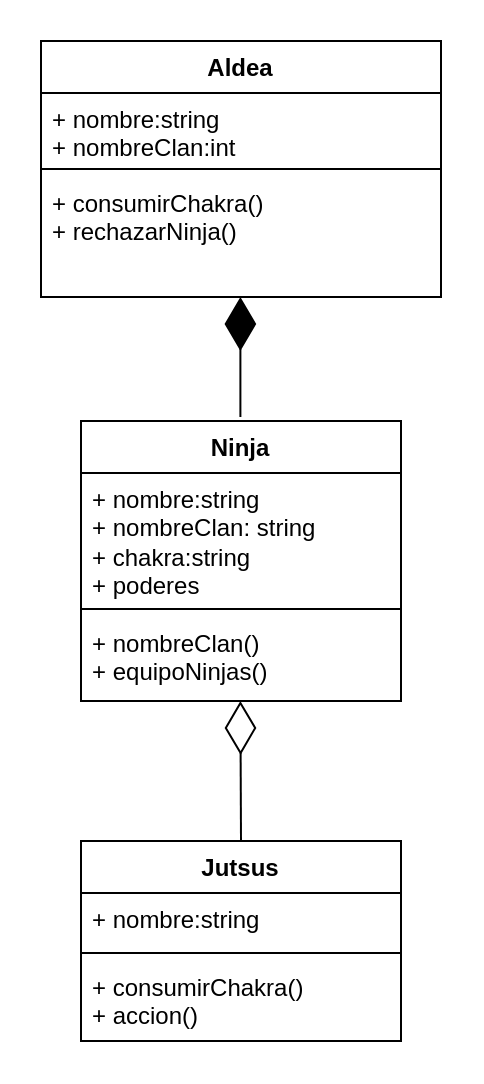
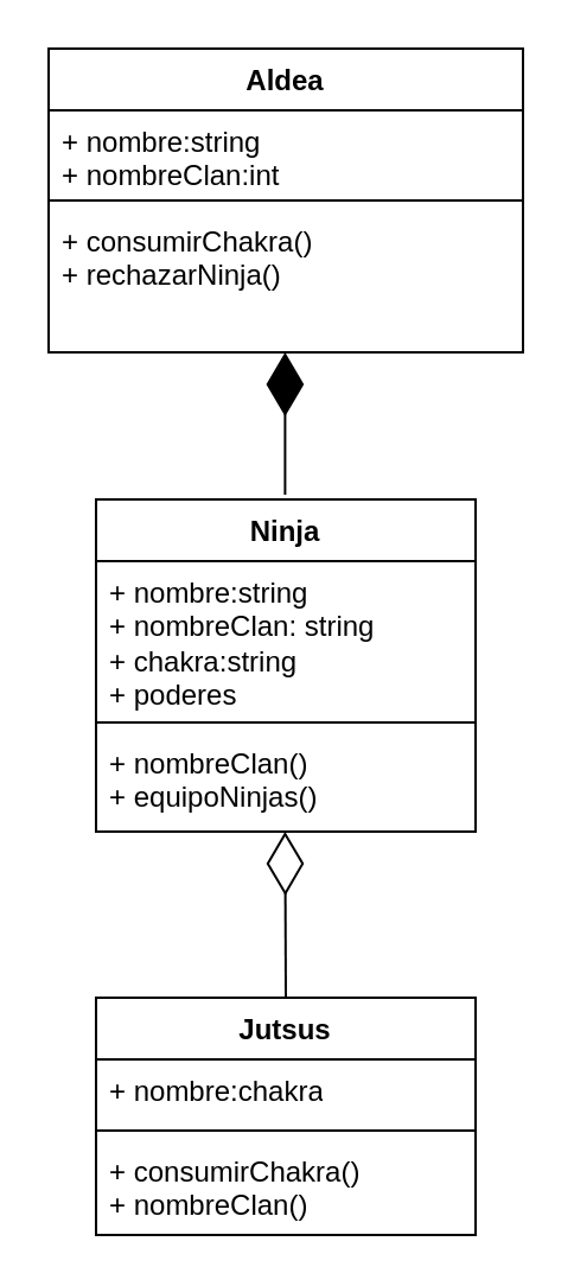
- <mxCell id="12" value="+ nombre:string" style="text;strokeColor=none;fillColor=none;align=left;verticalAlign=top;spacingLeft=4;spacingRight=4;overflow=hidden;rotatable=0;points=[[0,0.5],[1,0.5]];portConstraint=eastwest;whiteSpace=wrap;html=1;" vertex="1" parent="11"><mxGeometry y="26" width="160" height="26" as="geometry" /></mxCell>
+ <mxCell id="12" value="+ nombre:chakra" style="text;strokeColor=none;fillColor=none;align=left;verticalAlign=top;spacingLeft=4;spacingRight=4;overflow=hidden;rotatable=0;points=[[0,0.5],[1,0.5]];portConstraint=eastwest;whiteSpace=wrap;html=1;" vertex="1" parent="11"><mxGeometry y="26" width="160" height="26" as="geometry" /></mxCell>
- <mxCell id="14" value="+ consumirChakra()&lt;div&gt;+ accion()&lt;/div&gt;" style="text;strokeColor=none;fillColor=none;align=left;verticalAlign=top;spacingLeft=4;spacingRight=4;overflow=hidden;rotatable=0;points=[[0,0.5],[1,0.5]];portConstraint=eastwest;whiteSpace=wrap;html=1;" vertex="1" parent="11"><mxGeometry y="60" width="160" height="40" as="geometry" /></mxCell>
+ <mxCell id="14" value="+ consumirChakra()&lt;div&gt;+ nombreClan()&lt;/div&gt;" style="text;strokeColor=none;fillColor=none;align=left;verticalAlign=top;spacingLeft=4;spacingRight=4;overflow=hidden;rotatable=0;points=[[0,0.5],[1,0.5]];portConstraint=eastwest;whiteSpace=wrap;html=1;" vertex="1" parent="11"><mxGeometry y="60" width="160" height="40" as="geometry" /></mxCell>
